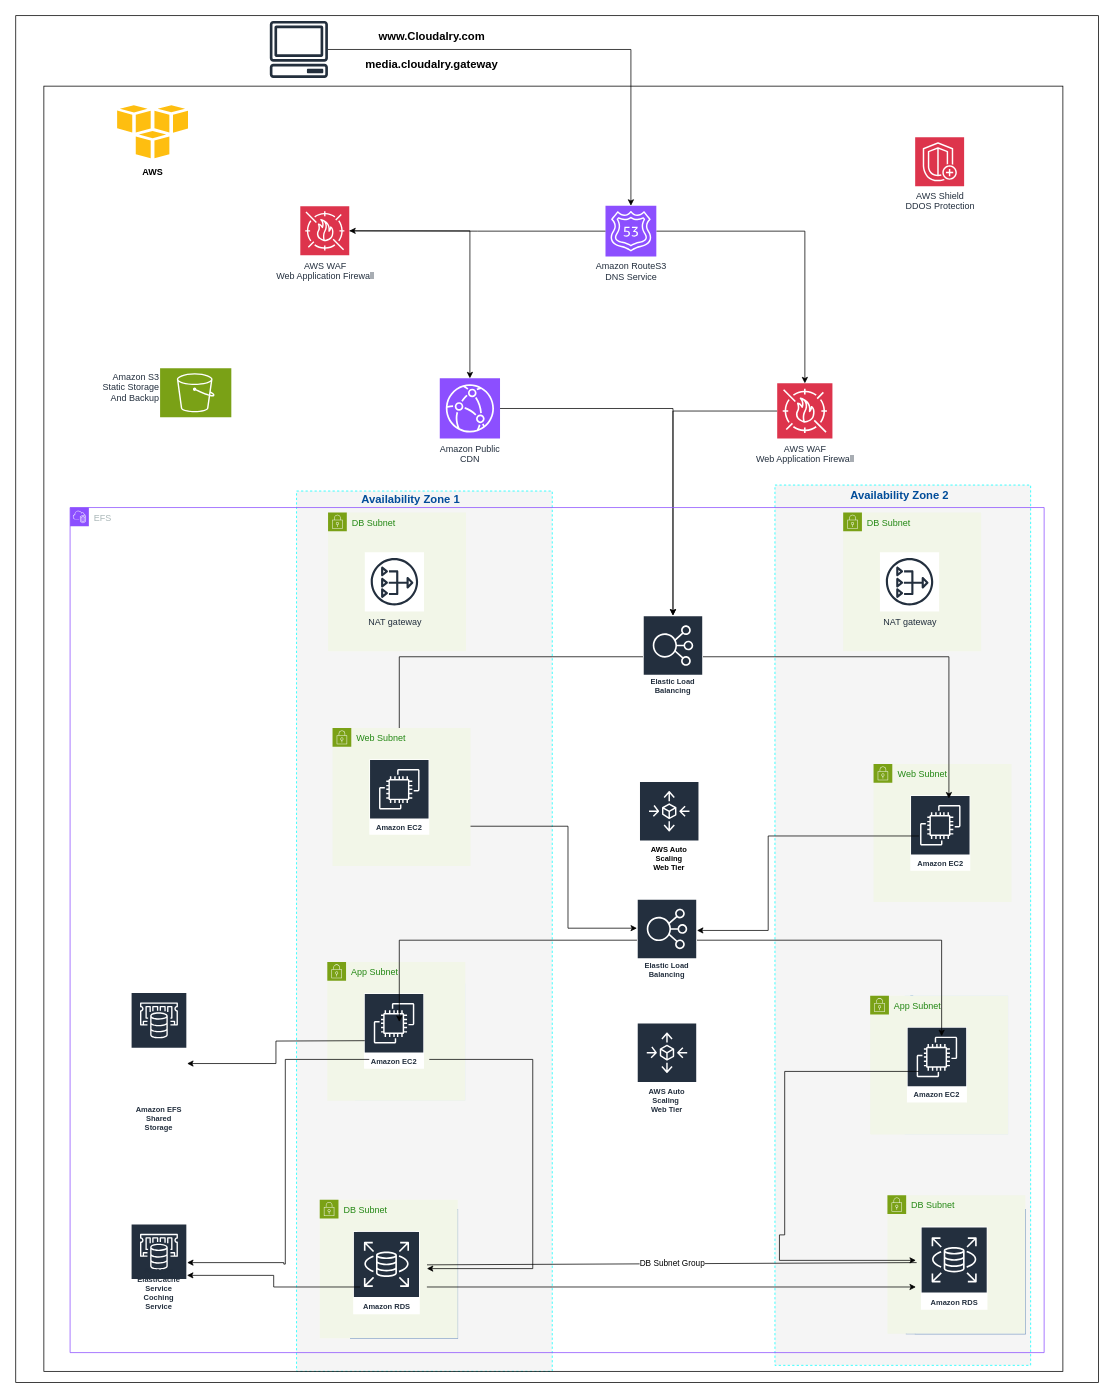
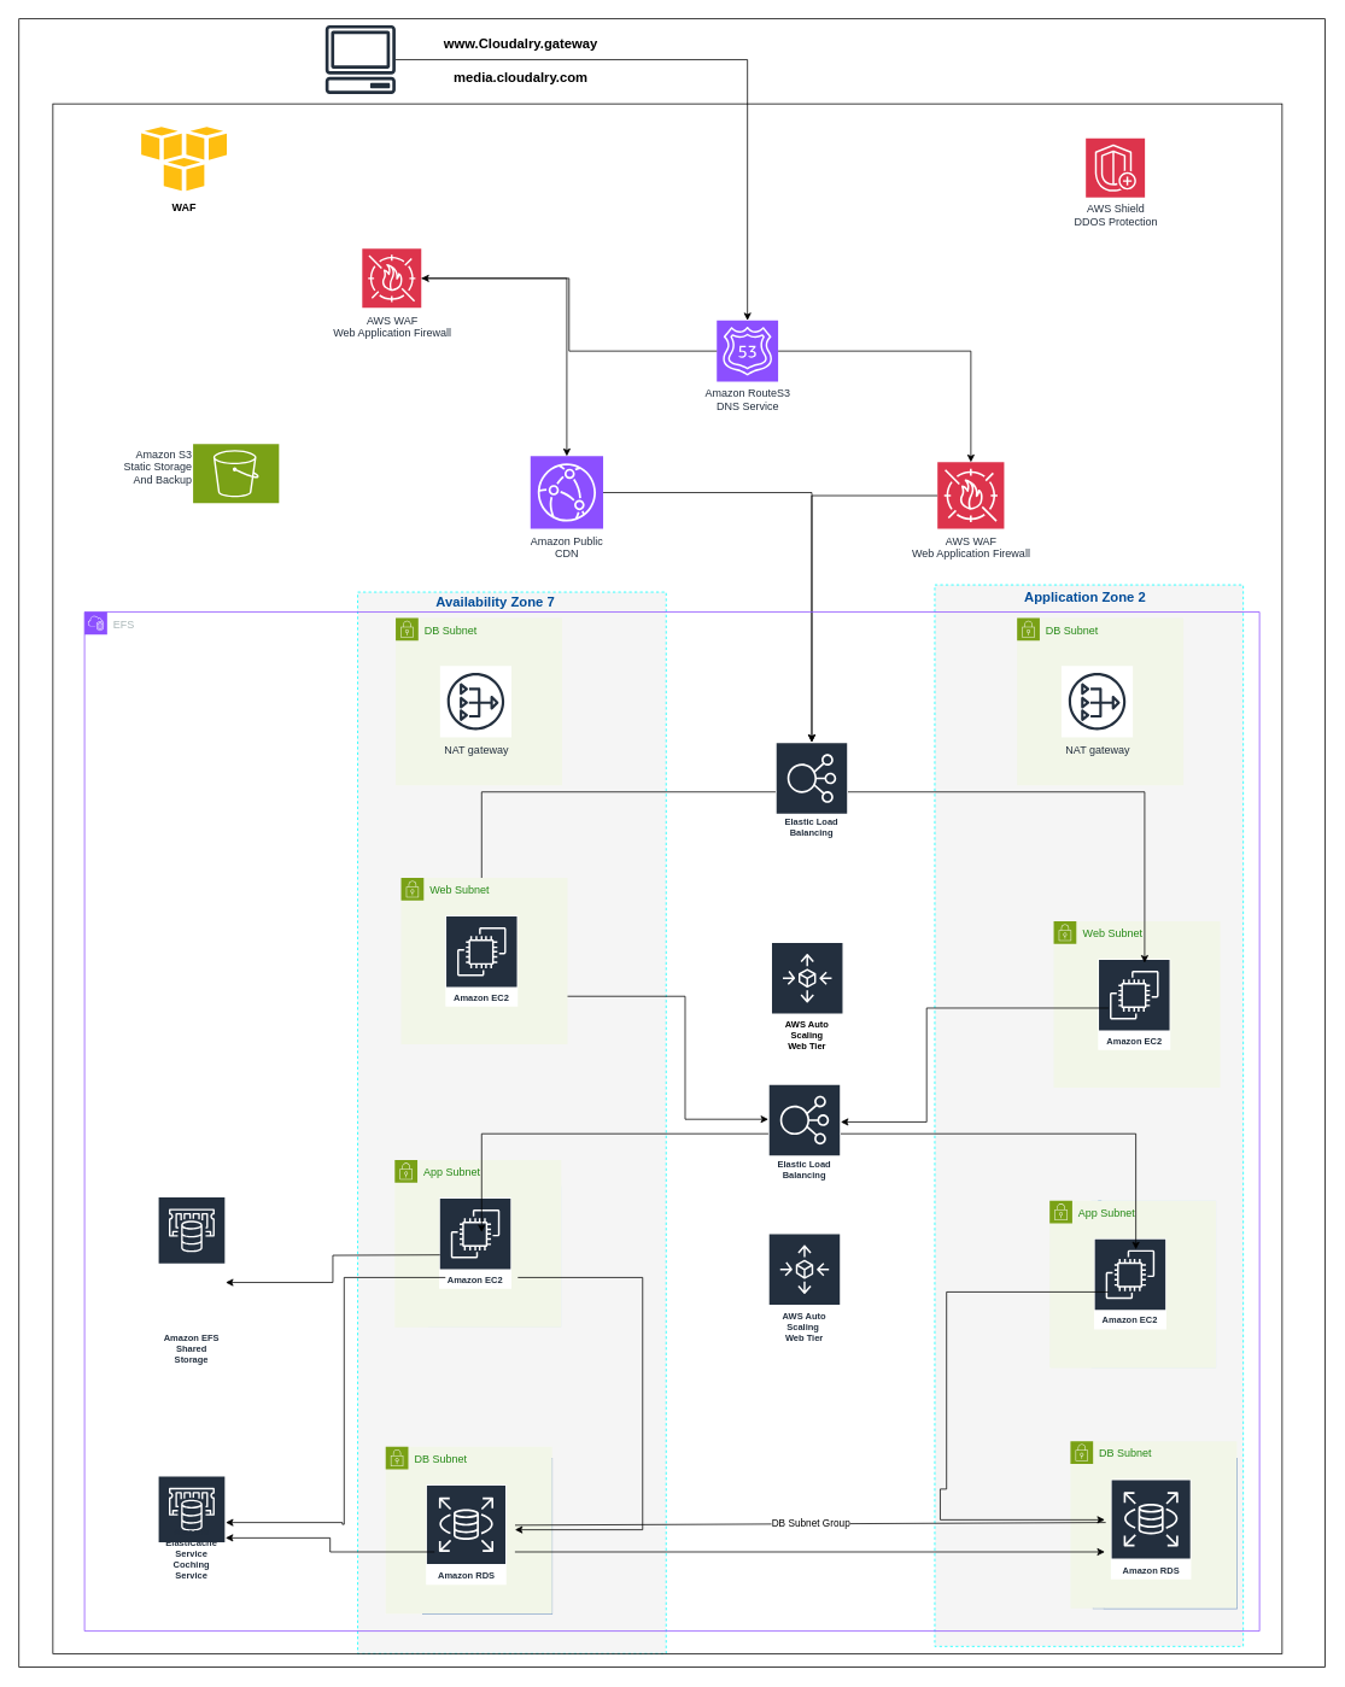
- <mxCell id="91" value="&lt;font style=&quot;font-size: 15px;&quot;&gt;&lt;b&gt;www.Cloudalry.com&lt;/b&gt;&lt;/font&gt;&lt;div style=&quot;font-size: 15px;&quot;&gt;&lt;br&gt;&lt;/div&gt;" style="text;html=1;align=center;verticalAlign=middle;resizable=0;points=[];autosize=1;strokeColor=none;fillColor=none;" vertex="1" parent="1"><mxGeometry x="495" y="32.022" width="160" height="48" as="geometry" /></mxCell>
+ <mxCell id="91" value="&lt;font style=&quot;font-size: 15px;&quot;&gt;&lt;b&gt;www.Cloudalry.gateway&lt;/b&gt;&lt;/font&gt;&lt;div style=&quot;font-size: 15px;&quot;&gt;&lt;br&gt;&lt;/div&gt;" style="text;html=1;align=center;verticalAlign=middle;resizable=0;points=[];autosize=1;strokeColor=none;fillColor=none;" vertex="1" parent="1"><mxGeometry x="495" y="32.022" width="160" height="48" as="geometry" /></mxCell>
- <mxCell id="92" value="&lt;div style=&quot;font-size: 15px;&quot;&gt;&lt;b&gt;media.cloudalry.gateway&lt;/b&gt;&lt;/div&gt;&lt;div style=&quot;font-size: 15px;&quot;&gt;&lt;b&gt;&lt;br&gt;&lt;/b&gt;&lt;/div&gt;" style="text;html=1;align=center;verticalAlign=middle;resizable=0;points=[];autosize=1;strokeColor=none;fillColor=none;" vertex="1" parent="1"><mxGeometry x="492" y="68.846" width="166" height="48" as="geometry" /></mxCell>
+ <mxCell id="92" value="&lt;div style=&quot;font-size: 15px;&quot;&gt;&lt;b&gt;media.cloudalry.com&lt;/b&gt;&lt;/div&gt;&lt;div style=&quot;font-size: 15px;&quot;&gt;&lt;b&gt;&lt;br&gt;&lt;/b&gt;&lt;/div&gt;" style="text;html=1;align=center;verticalAlign=middle;resizable=0;points=[];autosize=1;strokeColor=none;fillColor=none;" vertex="1" parent="1"><mxGeometry x="492" y="68.846" width="166" height="48" as="geometry" /></mxCell>
- <mxCell id="86" value="AWS Shield&lt;div&gt;DDOS Protection&lt;/div&gt;" style="sketch=0;points=[[0,0,0],[0.25,0,0],[0.5,0,0],[0.75,0,0],[1,0,0],[0,1,0],[0.25,1,0],[0.5,1,0],[0.75,1,0],[1,1,0],[0,0.25,0],[0,0.5,0],[0,0.75,0],[1,0.25,0],[1,0.5,0],[1,0.75,0]];outlineConnect=0;fontColor=#232F3E;fillColor=#DD344C;strokeColor=#ffffff;dashed=0;verticalLabelPosition=bottom;verticalAlign=top;align=center;html=1;fontSize=12;fontStyle=0;aspect=fixed;shape=mxgraph.aws4.resourceIcon;resIcon=mxgraph.aws4.shield;" vertex="1" parent="1"><mxGeometry x="1220" y="182.146" width="65.28" height="65.28" as="geometry" /></mxCell>
+ <mxCell id="86" value="AWS Shield&lt;div&gt;DDOS Protection&lt;/div&gt;" style="sketch=0;points=[[0,0,0],[0.25,0,0],[0.5,0,0],[0.75,0,0],[1,0,0],[0,1,0],[0.25,1,0],[0.5,1,0],[0.75,1,0],[1,1,0],[0,0.25,0],[0,0.5,0],[0,0.75,0],[1,0.25,0],[1,0.5,0],[1,0.75,0]];outlineConnect=0;fontColor=#232F3E;fillColor=#DD344C;strokeColor=#ffffff;dashed=0;verticalLabelPosition=bottom;verticalAlign=top;align=center;html=1;fontSize=12;fontStyle=0;aspect=fixed;shape=mxgraph.aws4.resourceIcon;resIcon=mxgraph.aws4.shield;" vertex="1" parent="1"><mxGeometry x="1200" y="152.146" width="65.28" height="65.28" as="geometry" /></mxCell>
- <mxCell id="87" value="&lt;b&gt;AWS&lt;/b&gt;" style="dashed=0;outlineConnect=0;html=1;align=center;labelPosition=center;verticalLabelPosition=bottom;verticalAlign=top;shape=mxgraph.weblogos.aws" vertex="1" parent="1"><mxGeometry x="151" y="135.407" width="103.46" height="79.508" as="geometry" /></mxCell>
+ <mxCell id="87" value="&lt;b&gt;WAF&lt;/b&gt;" style="dashed=0;outlineConnect=0;html=1;align=center;labelPosition=center;verticalLabelPosition=bottom;verticalAlign=top;shape=mxgraph.weblogos.aws" vertex="1" parent="1"><mxGeometry x="151" y="135.407" width="103.46" height="79.508" as="geometry" /></mxCell>
- <mxCell id="82" value="Amazon RouteS3&lt;br&gt;DNS Service&lt;div&gt;&lt;br&gt;&lt;/div&gt;" style="sketch=0;points=[[0,0,0],[0.25,0,0],[0.5,0,0],[0.75,0,0],[1,0,0],[0,1,0],[0.25,1,0],[0.5,1,0],[0.75,1,0],[1,1,0],[0,0.25,0],[0,0.5,0],[0,0.75,0],[1,0.25,0],[1,0.5,0],[1,0.75,0]];outlineConnect=0;fontColor=#232F3E;fillColor=#8C4FFF;strokeColor=#ffffff;dashed=0;verticalLabelPosition=bottom;verticalAlign=top;align=center;html=1;fontSize=12;fontStyle=0;aspect=fixed;shape=mxgraph.aws4.resourceIcon;resIcon=mxgraph.aws4.route_53;" vertex="1" parent="1"><mxGeometry x="807" y="273.5" width="67.791" height="67.791" as="geometry" /></mxCell>
+ <mxCell id="82" value="Amazon RouteS3&lt;br&gt;DNS Service&lt;div&gt;&lt;br&gt;&lt;/div&gt;" style="sketch=0;points=[[0,0,0],[0.25,0,0],[0.5,0,0],[0.75,0,0],[1,0,0],[0,1,0],[0.25,1,0],[0.5,1,0],[0.75,1,0],[1,1,0],[0,0.25,0],[0,0.5,0],[0,0.75,0],[1,0.25,0],[1,0.5,0],[1,0.75,0]];outlineConnect=0;fontColor=#232F3E;fillColor=#8C4FFF;strokeColor=#ffffff;dashed=0;verticalLabelPosition=bottom;verticalAlign=top;align=center;html=1;fontSize=12;fontStyle=0;aspect=fixed;shape=mxgraph.aws4.resourceIcon;resIcon=mxgraph.aws4.route_53;" vertex="1" parent="1"><mxGeometry x="792" y="353.5" width="67.791" height="67.791" as="geometry" /></mxCell>
- <mxCell id="67" value="&lt;b&gt;&lt;font style=&quot;font-size: 15px;&quot; color=&quot;#004c99&quot;&gt;Availability Zone 2&lt;/font&gt;&lt;/b&gt;" style="text;html=1;align=center;verticalAlign=middle;resizable=0;points=[];autosize=1;strokeColor=none;fillColor=none;" vertex="1" parent="8"><mxGeometry x="1031" y="11" width="149" height="30" as="geometry" /></mxCell>
+ <mxCell id="67" value="&lt;b&gt;&lt;font style=&quot;font-size: 15px;&quot; color=&quot;#004c99&quot;&gt;Application Zone 2&lt;/font&gt;&lt;/b&gt;" style="text;html=1;align=center;verticalAlign=middle;resizable=0;points=[];autosize=1;strokeColor=none;fillColor=none;" vertex="1" parent="8"><mxGeometry x="1031" y="11" width="149" height="30" as="geometry" /></mxCell>
- <mxCell id="66" value="&lt;b&gt;&lt;font style=&quot;font-size: 15px;&quot; color=&quot;#004c99&quot;&gt;Availability Zone 1&lt;/font&gt;&lt;/b&gt;" style="text;html=1;align=center;verticalAlign=middle;resizable=0;points=[];autosize=1;strokeColor=none;fillColor=none;" vertex="1" parent="8"><mxGeometry x="379" y="17" width="149" height="30" as="geometry" /></mxCell>
+ <mxCell id="66" value="&lt;b&gt;&lt;font style=&quot;font-size: 15px;&quot; color=&quot;#004c99&quot;&gt;Availability Zone 7&lt;/font&gt;&lt;/b&gt;" style="text;html=1;align=center;verticalAlign=middle;resizable=0;points=[];autosize=1;strokeColor=none;fillColor=none;" vertex="1" parent="8"><mxGeometry x="379" y="17" width="149" height="30" as="geometry" /></mxCell>
